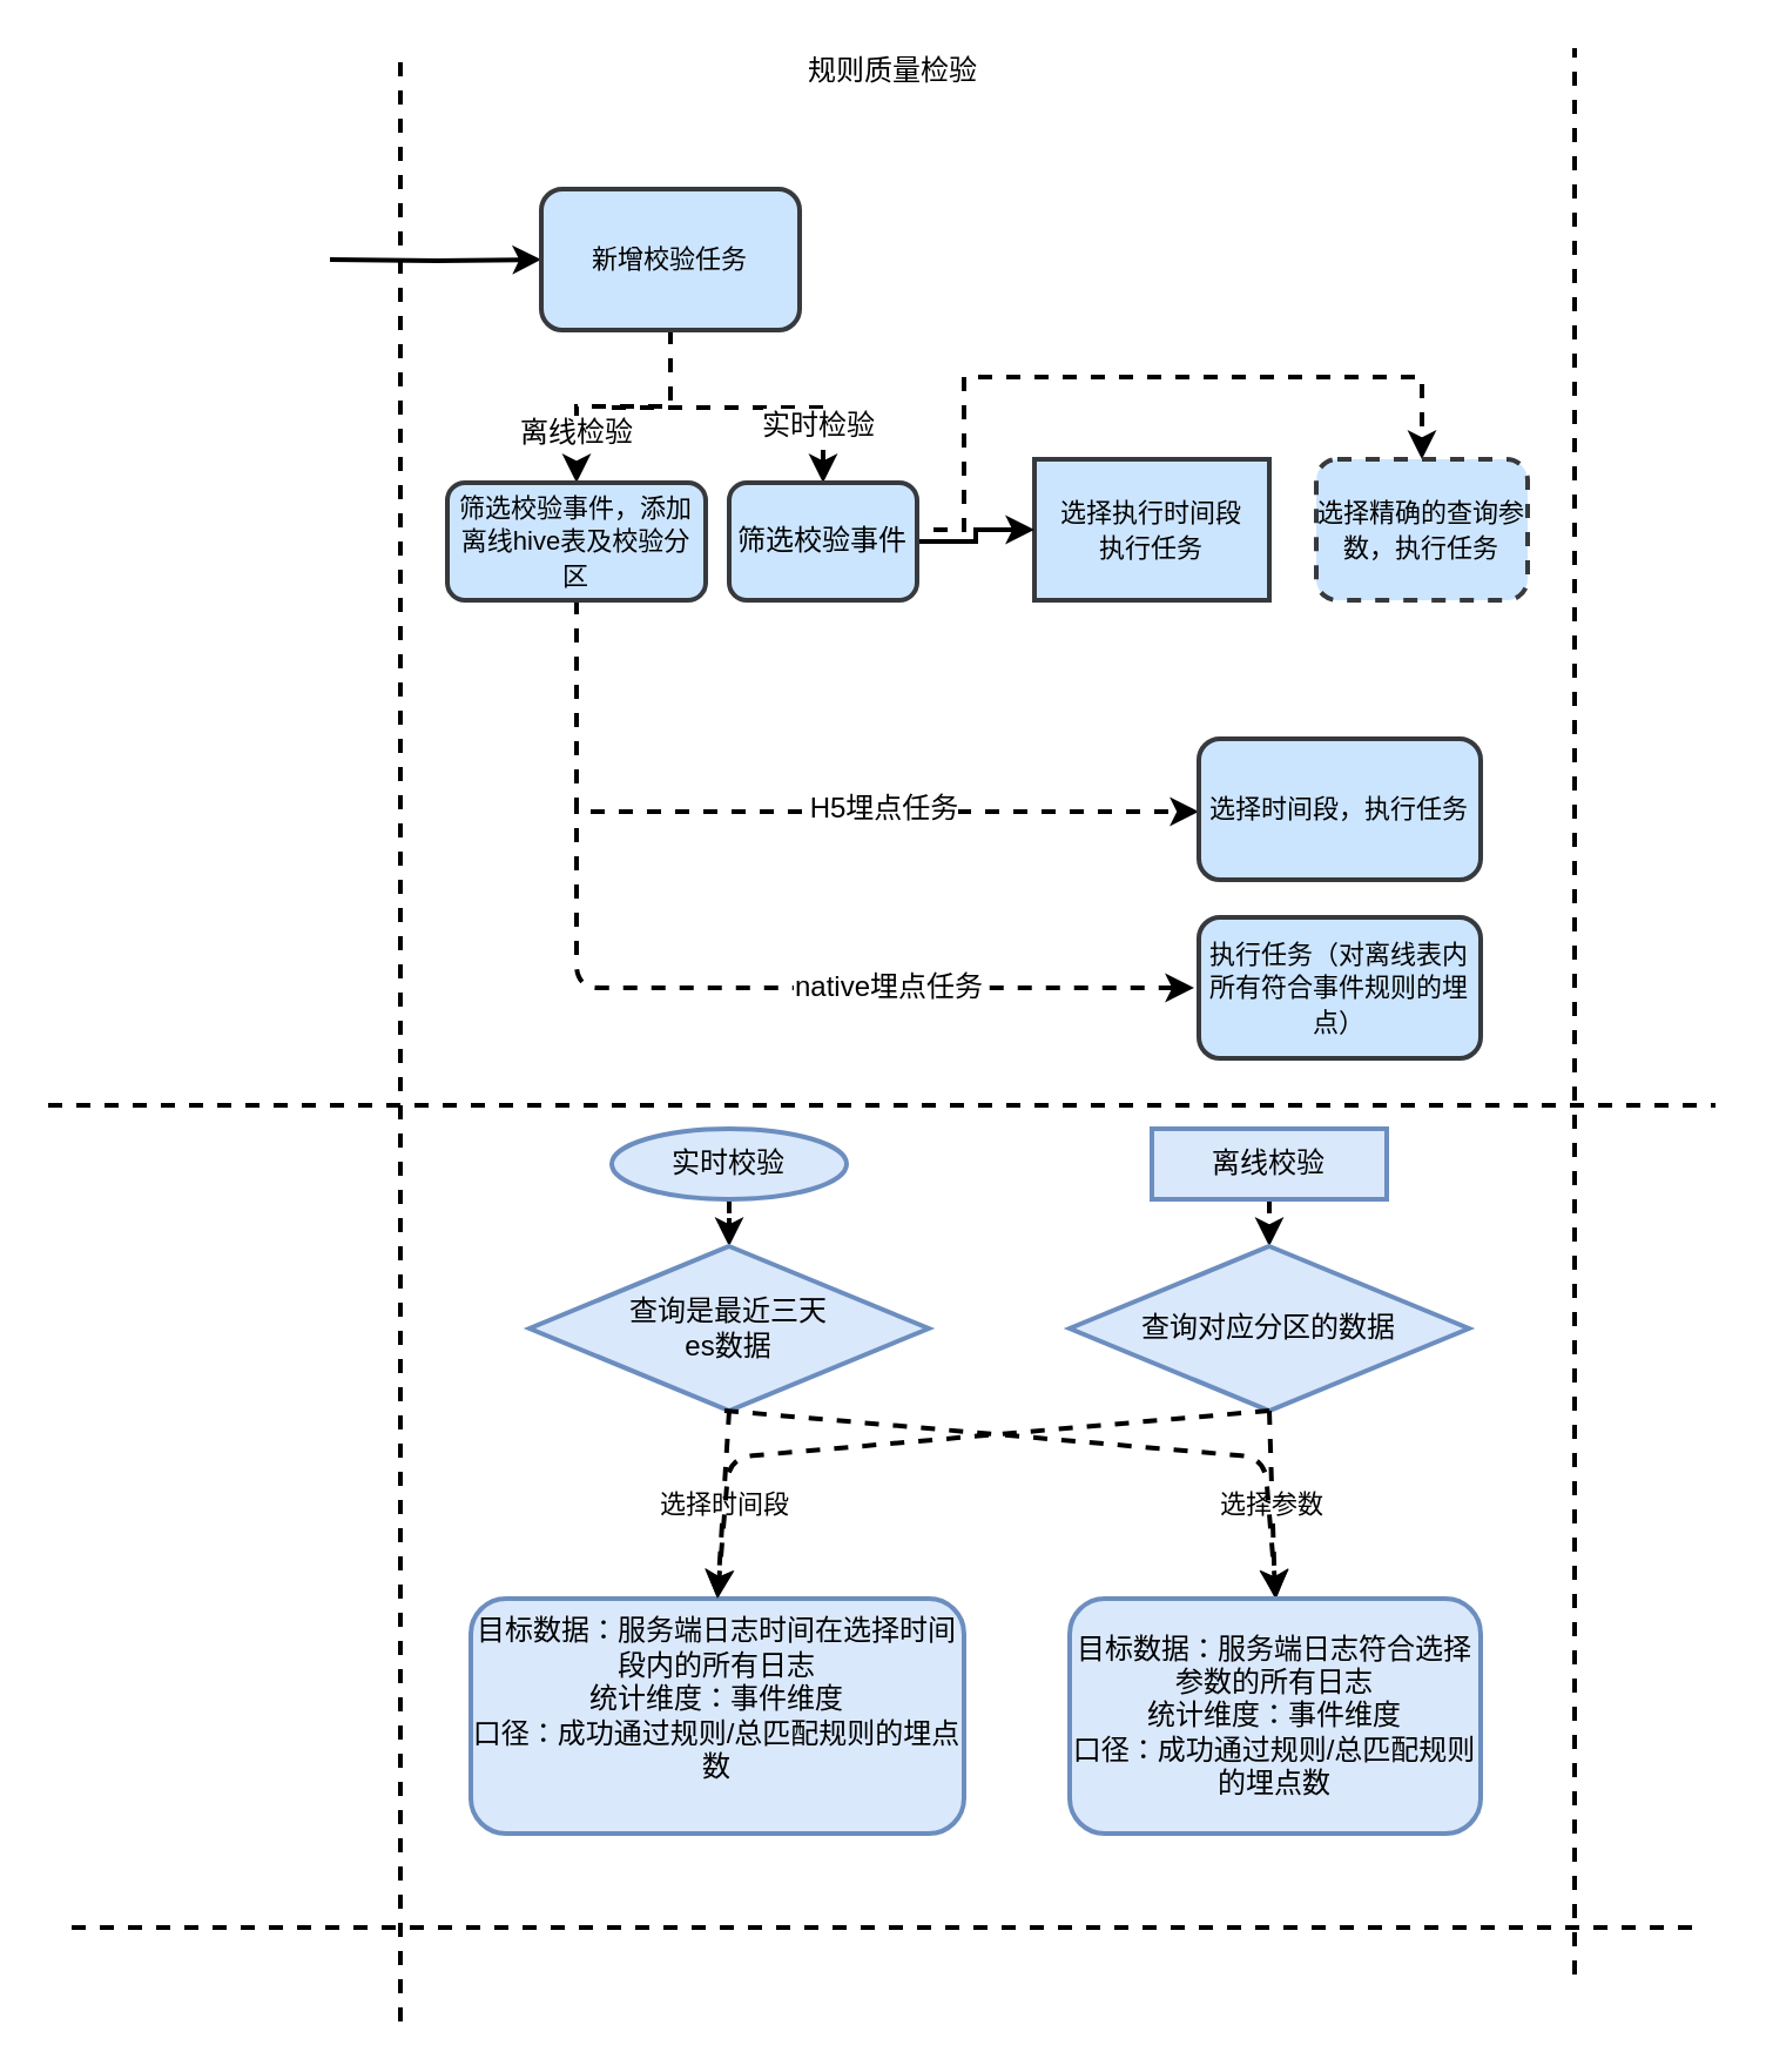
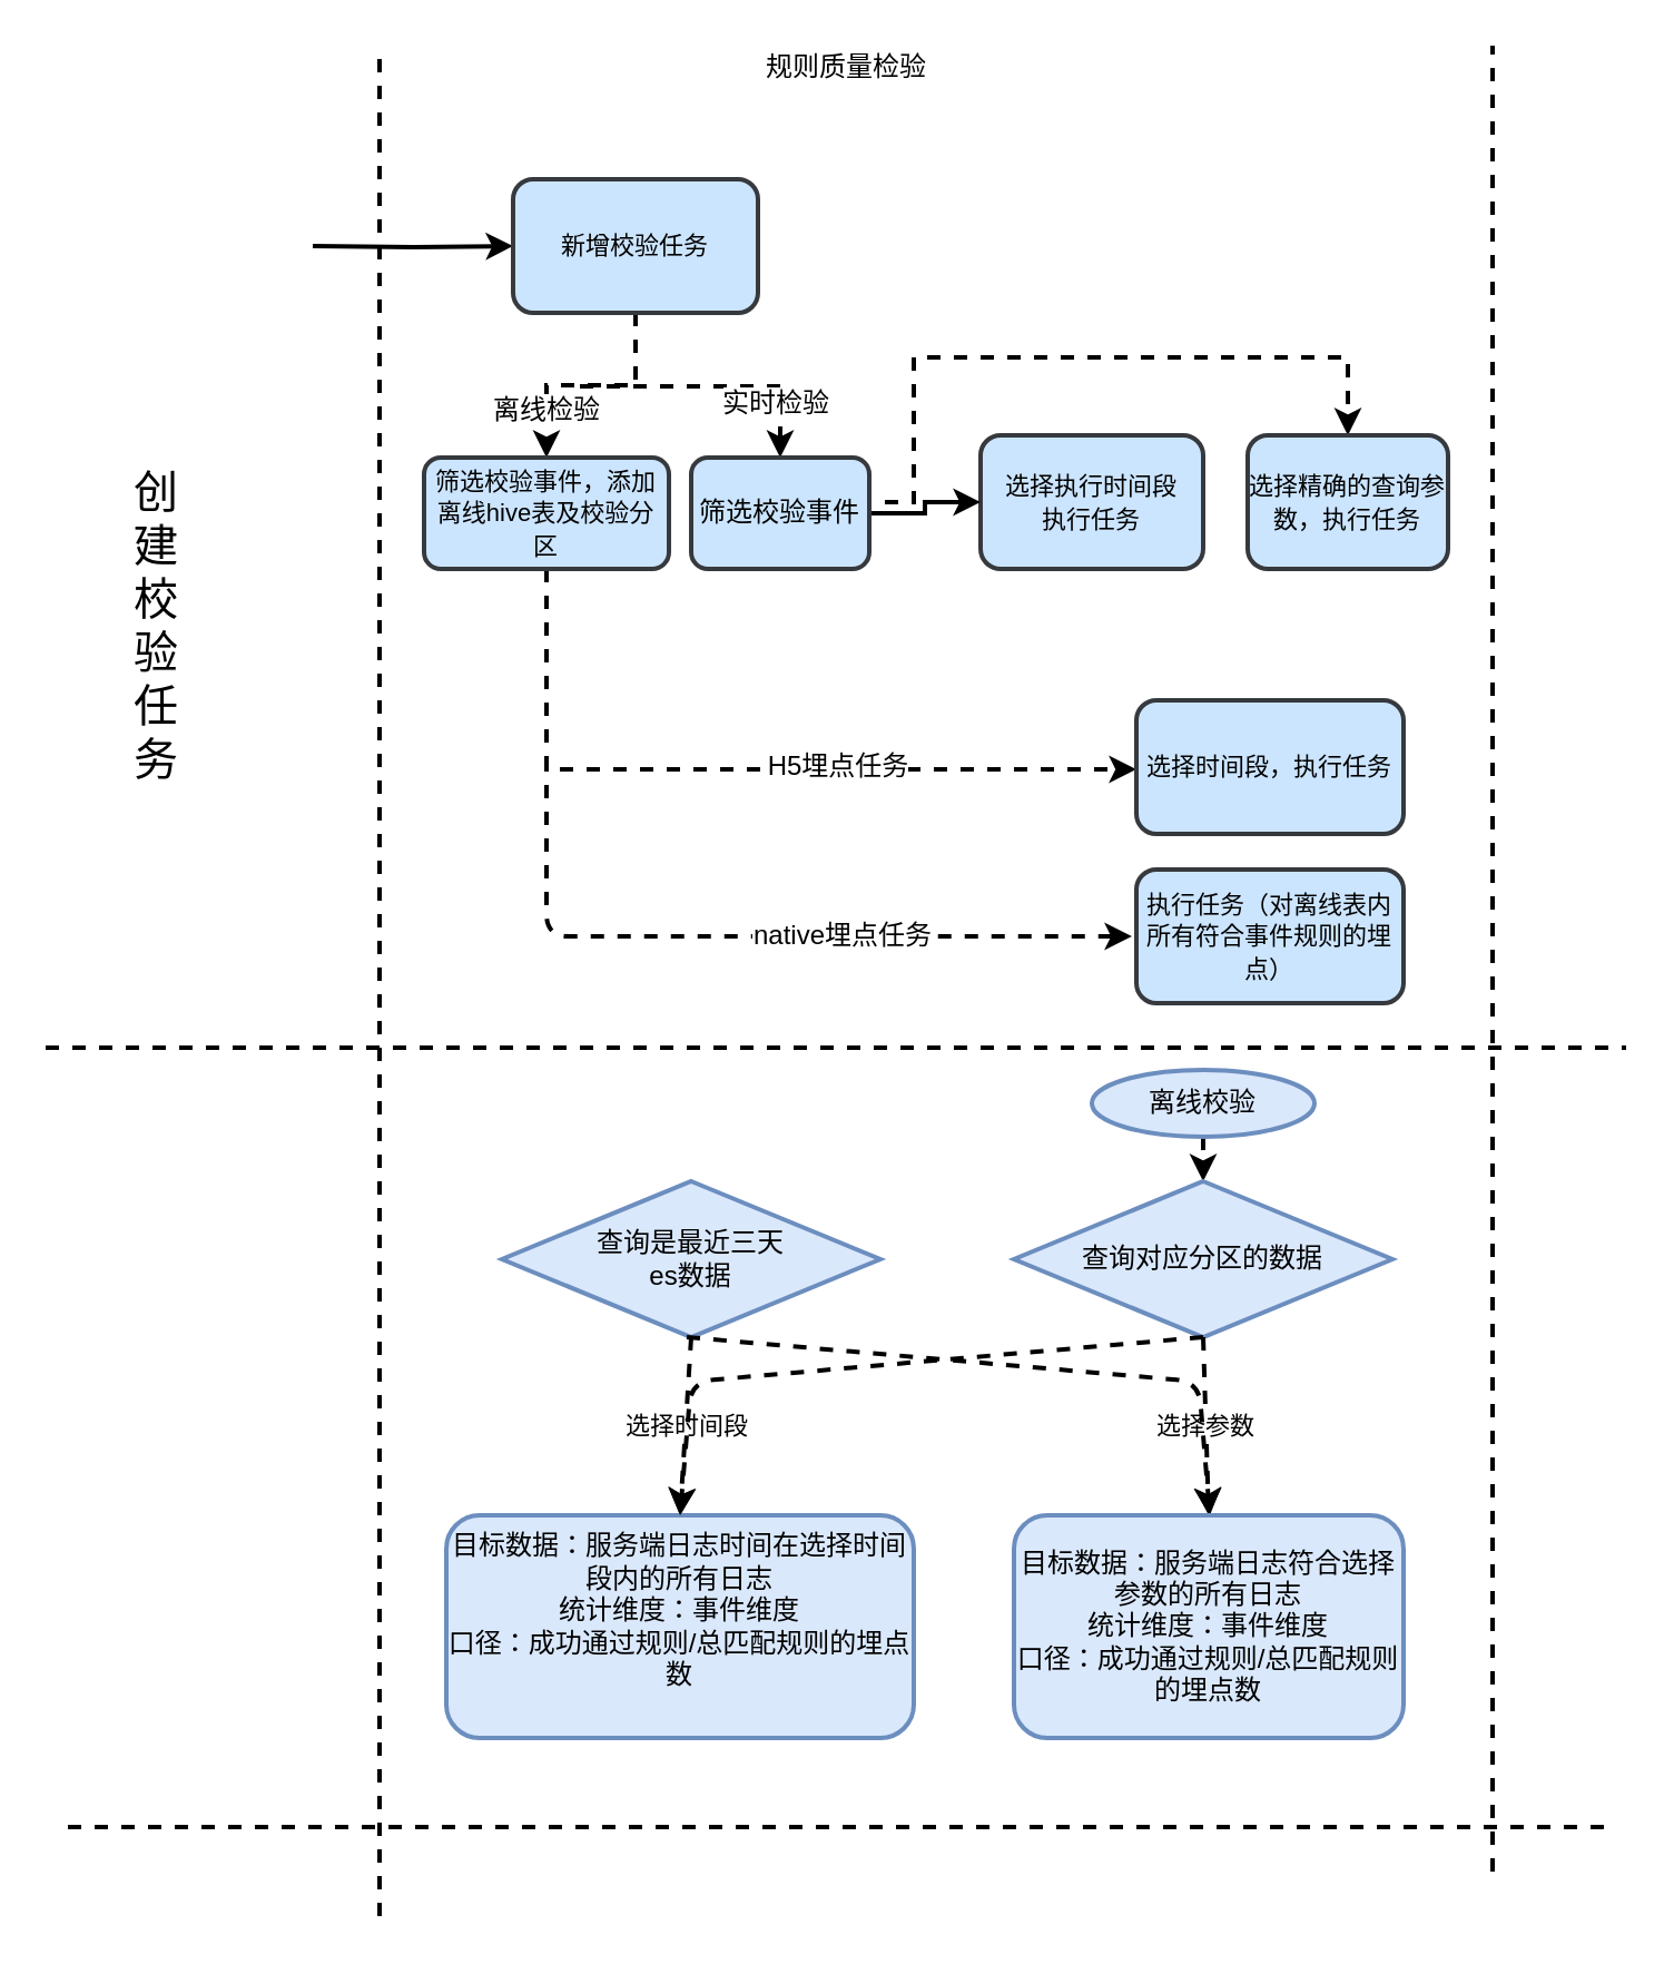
- <mxCell id="8" value="&lt;span style=&quot;font-size: 11px&quot;&gt;选择执行时间段&lt;br&gt;执行任务&lt;/span&gt;" style="whiteSpace=wrap;html=1;strokeWidth=2;fillColor=#cce5ff;strokeColor=#36393d;rounded=0;" vertex="1" parent="1"><mxGeometry x="440" y="195" width="100" height="60" as="geometry" /></mxCell>
+ <mxCell id="8" value="&lt;span style=&quot;font-size: 11px&quot;&gt;选择执行时间段&lt;br&gt;执行任务&lt;/span&gt;" style="rounded=1;whiteSpace=wrap;html=1;strokeWidth=2;fillColor=#cce5ff;strokeColor=#36393d;" vertex="1" parent="1"><mxGeometry x="440" y="195" width="100" height="60" as="geometry" /></mxCell>
- <mxCell id="9" value="&lt;span style=&quot;font-size: 11px&quot;&gt;选择精确的查询参数，执行任务&lt;/span&gt;" style="rounded=1;whiteSpace=wrap;html=1;strokeWidth=2;fillColor=#cce5ff;strokeColor=#36393d;dashed=1;" vertex="1" parent="1"><mxGeometry x="560" y="195" width="90" height="60" as="geometry" /></mxCell>
+ <mxCell id="9" value="&lt;span style=&quot;font-size: 11px&quot;&gt;选择精确的查询参数，执行任务&lt;/span&gt;" style="rounded=1;whiteSpace=wrap;html=1;strokeWidth=2;fillColor=#cce5ff;strokeColor=#36393d;" vertex="1" parent="1"><mxGeometry x="560" y="195" width="90" height="60" as="geometry" /></mxCell>
+ <mxCell id="24" value="&lt;font style=&quot;font-size: 20px&quot;&gt;创建校验任务&lt;/font&gt;" style="text;html=1;strokeColor=none;fillColor=none;align=center;verticalAlign=middle;whiteSpace=wrap;rounded=0;" vertex="1" parent="1"><mxGeometry x="50" y="180" width="40" height="200" as="geometry" /></mxCell>
- <mxCell id="27" value="实时校验" style="ellipse;whiteSpace=wrap;html=1;strokeWidth=2;fillColor=#dae8fc;strokeColor=#6c8ebf;" vertex="1" parent="1"><mxGeometry x="260" y="480" width="100" height="30" as="geometry" /></mxCell>
- <mxCell id="29" value="离线校验" style="whiteSpace=wrap;html=1;strokeWidth=2;fillColor=#dae8fc;strokeColor=#6c8ebf;rounded=0;" vertex="1" parent="1"><mxGeometry x="490" y="480" width="100" height="30" as="geometry" /></mxCell>
+ <mxCell id="29" value="离线校验" style="ellipse;whiteSpace=wrap;html=1;strokeWidth=2;fillColor=#dae8fc;strokeColor=#6c8ebf;" vertex="1" parent="1"><mxGeometry x="490" y="480" width="100" height="30" as="geometry" /></mxCell>
- <mxCell id="26" value="" style="edgeStyle=orthogonalEdgeStyle;rounded=0;orthogonalLoop=1;jettySize=auto;html=1;dashed=1;strokeWidth=2;entryX=0.5;entryY=0;entryDx=0;entryDy=0;" edge="1" parent="1" source="27" target="30"><mxGeometry relative="1" as="geometry"><mxPoint x="270" y="530" as="targetPoint" /></mxGeometry></mxCell>
